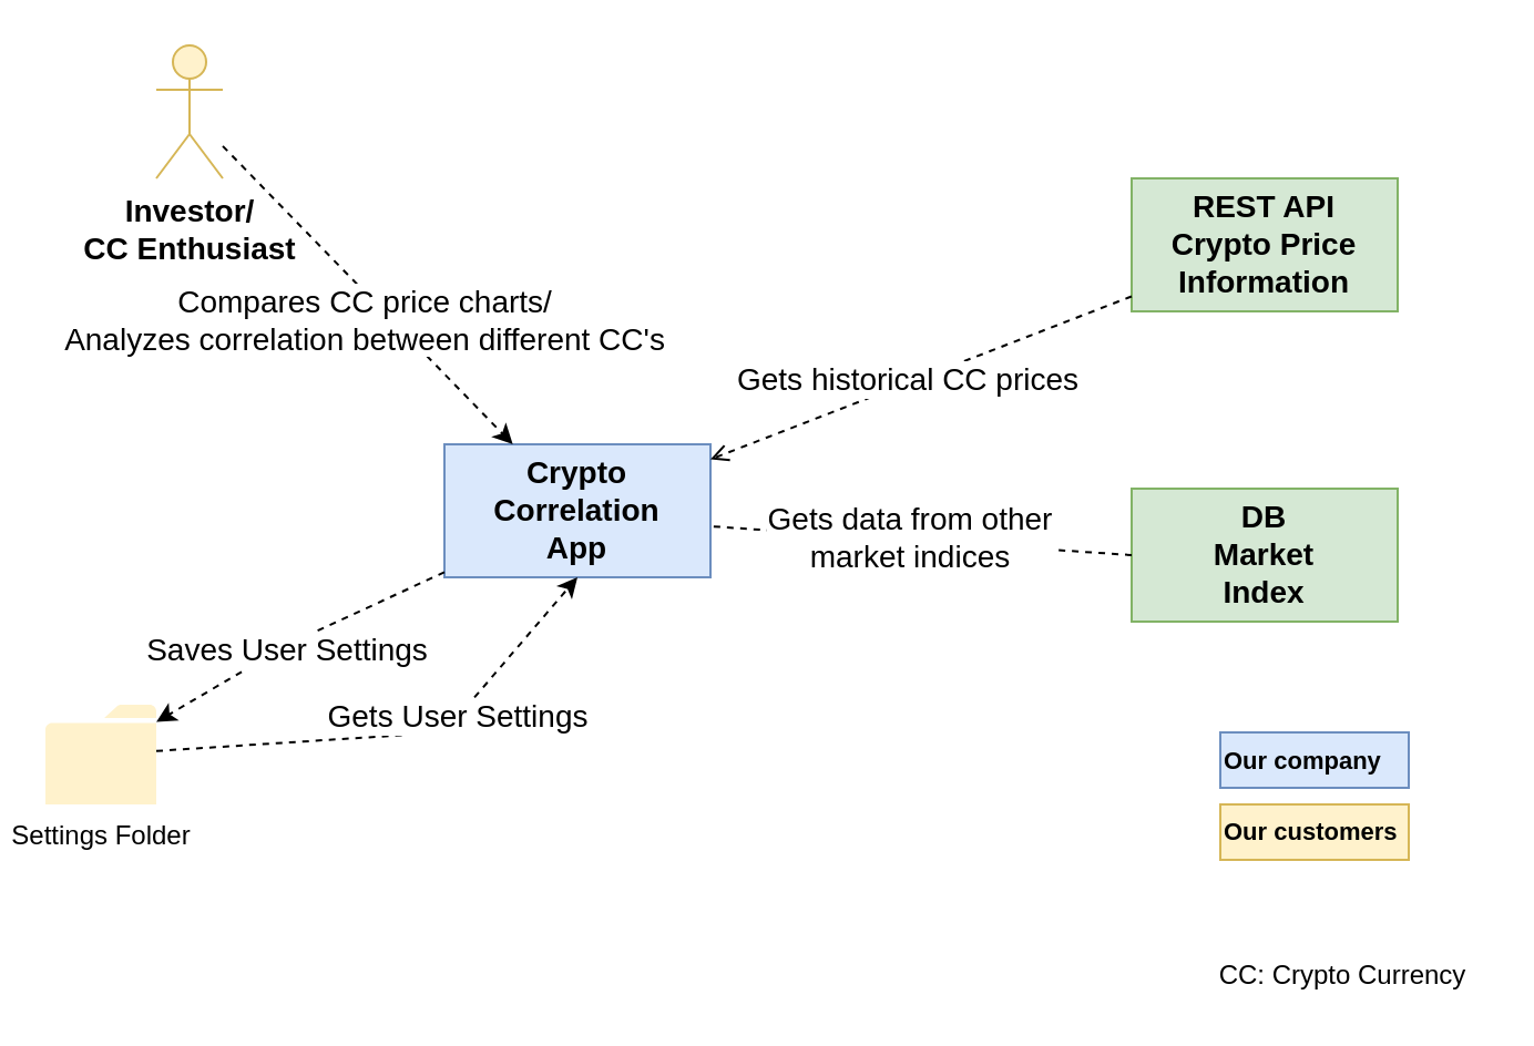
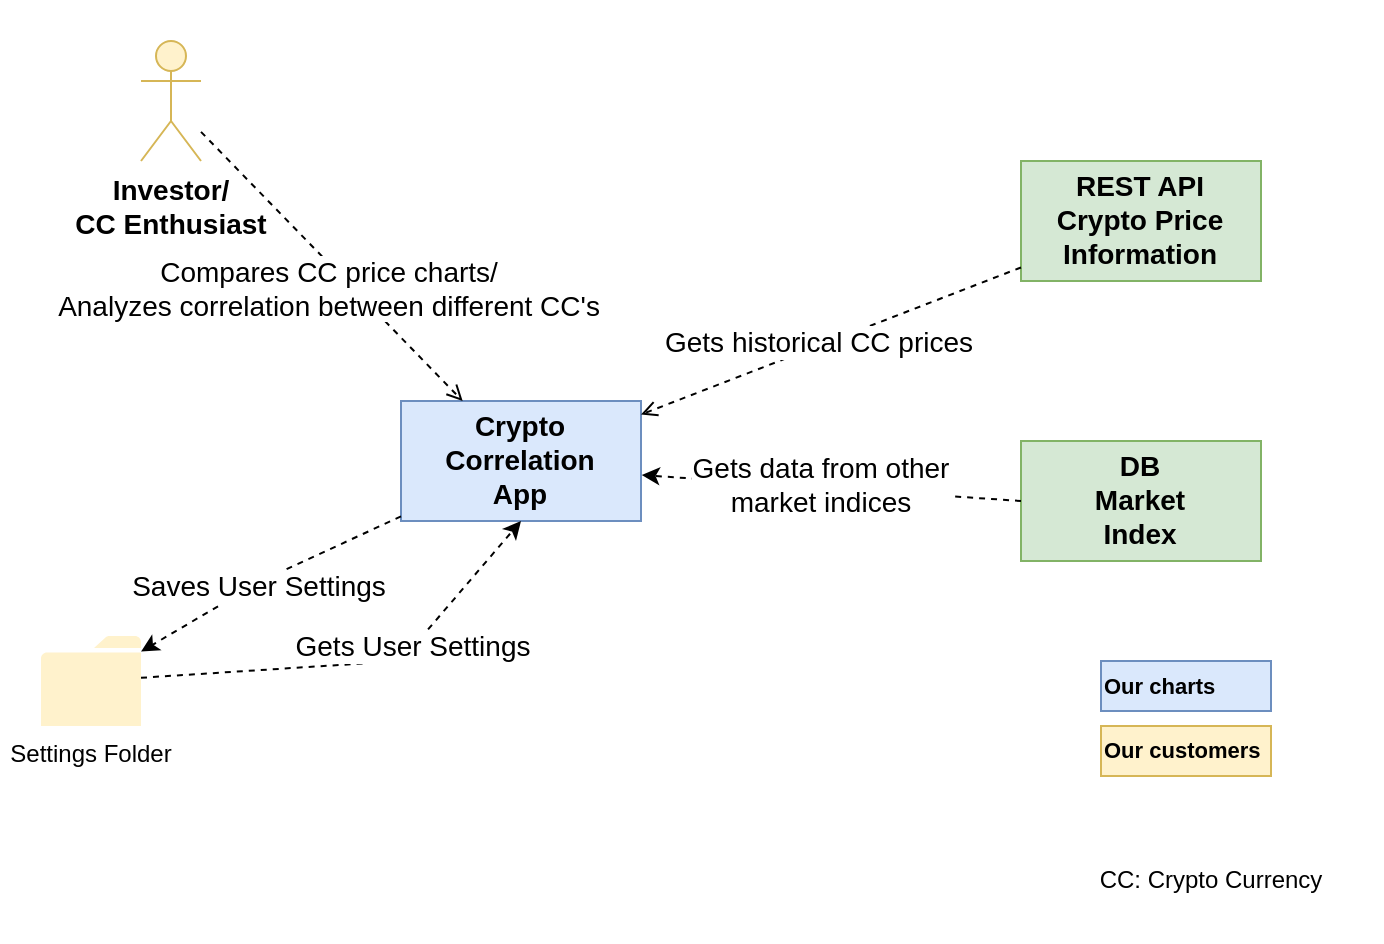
- <mxCell id="4" value="Compares CC price charts/&lt;br&gt;Analyzes correlation between different CC's" style="endArrow=classic;html=1;fontSize=14;dashed=1;" parent="1" source="3" target="2" edge="1"><mxGeometry x="0.075" y="-9" width="50" height="50" relative="1" as="geometry"><mxPoint x="160" y="80" as="sourcePoint" /><mxPoint x="278" y="120" as="targetPoint" /><mxPoint as="offset" /></mxGeometry></mxCell>
+ <mxCell id="4" value="Compares CC price charts/&lt;br&gt;Analyzes correlation between different CC's" style="endArrow=open;html=1;fontSize=14;dashed=1;" parent="1" source="3" target="2" edge="1"><mxGeometry x="0.075" y="-9" width="50" height="50" relative="1" as="geometry"><mxPoint x="160" y="80" as="sourcePoint" /><mxPoint x="278" y="120" as="targetPoint" /><mxPoint as="offset" /></mxGeometry></mxCell>
- <mxCell id="11" value="Gets data from other&lt;br&gt;market indices" style="endArrow=none;html=1;fontSize=14;strokeColor=default;dashed=1;exitX=0;exitY=0.5;exitDx=0;exitDy=0;entryX=1.003;entryY=0.617;entryDx=0;entryDy=0;entryPerimeter=0;" edge="1" parent="1" source="10" target="2"><mxGeometry x="0.056" y="-1" width="50" height="50" relative="1" as="geometry"><mxPoint x="520" y="143.226" as="sourcePoint" /><mxPoint x="330" y="216.774" as="targetPoint" /><mxPoint as="offset" /><Array as="points" /></mxGeometry></mxCell>
+ <mxCell id="11" value="Gets data from other&lt;br&gt;market indices" style="endArrow=classic;html=1;fontSize=14;strokeColor=default;dashed=1;exitX=0;exitY=0.5;exitDx=0;exitDy=0;entryX=1.003;entryY=0.617;entryDx=0;entryDy=0;entryPerimeter=0;" edge="1" parent="1" source="10" target="2"><mxGeometry x="0.056" y="-1" width="50" height="50" relative="1" as="geometry"><mxPoint x="520" y="143.226" as="sourcePoint" /><mxPoint x="330" y="216.774" as="targetPoint" /><mxPoint as="offset" /><Array as="points" /></mxGeometry></mxCell>
- <mxCell id="7" value="&lt;b style=&quot;font-size: 11px&quot;&gt;&lt;font style=&quot;font-size: 11px&quot;&gt;Our company&lt;/font&gt;&lt;/b&gt;" style="rounded=0;whiteSpace=wrap;html=1;fillColor=#dae8fc;strokeColor=#6c8ebf;fontSize=11;align=left;" parent="1" vertex="1"><mxGeometry x="550" y="330" width="85" height="25" as="geometry" /></mxCell>
+ <mxCell id="7" value="&lt;b style=&quot;font-size: 11px&quot;&gt;&lt;font style=&quot;font-size: 11px&quot;&gt;Our charts&lt;/font&gt;&lt;/b&gt;" style="rounded=0;whiteSpace=wrap;html=1;fillColor=#dae8fc;strokeColor=#6c8ebf;fontSize=11;align=left;" parent="1" vertex="1"><mxGeometry x="550" y="330" width="85" height="25" as="geometry" /></mxCell>
